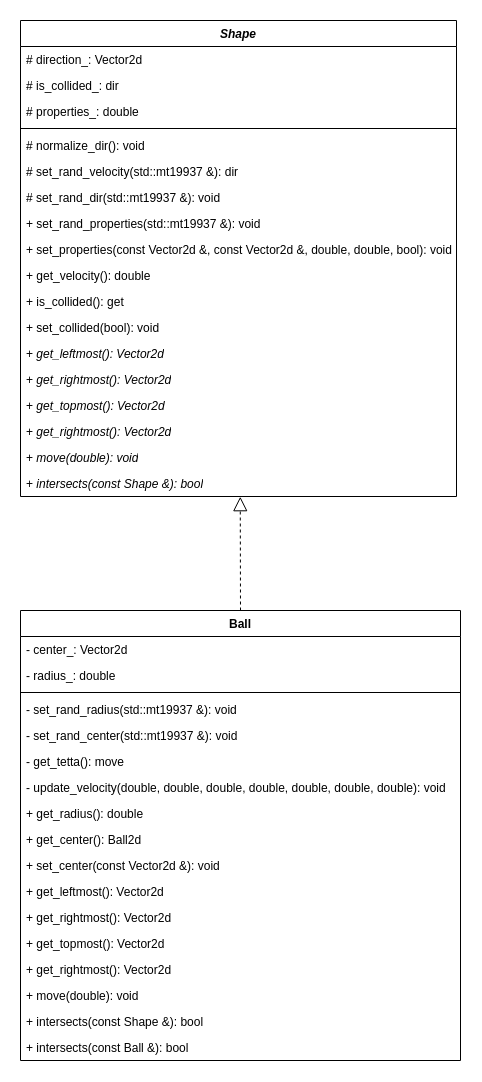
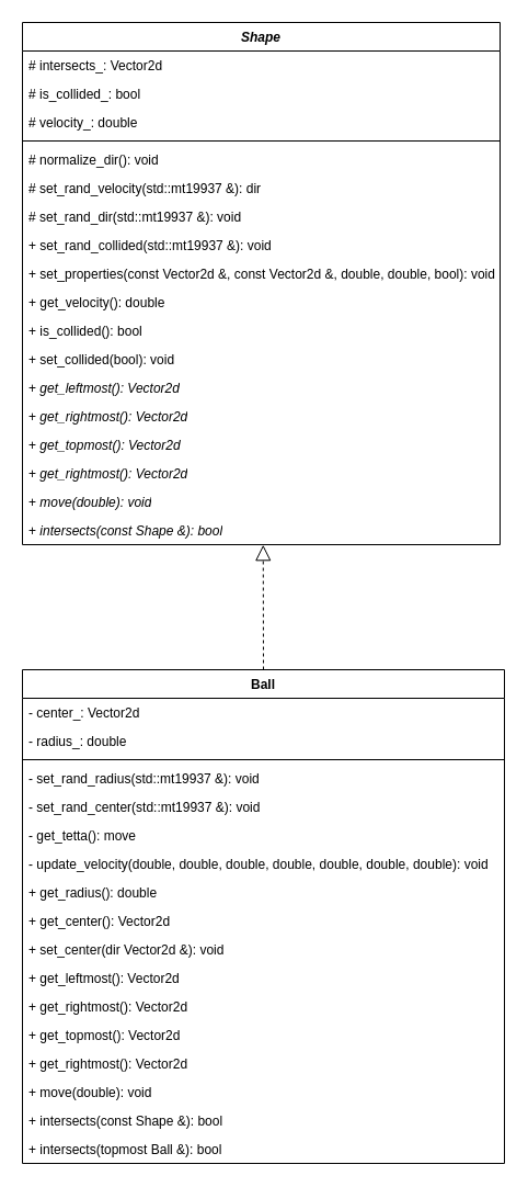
- <mxCell id="4" value="# direction_: Vector2d" style="text;strokeColor=none;fillColor=none;align=left;verticalAlign=top;spacingLeft=4;spacingRight=4;overflow=hidden;rotatable=0;points=[[0,0.5],[1,0.5]];portConstraint=eastwest;whiteSpace=wrap;html=1;" vertex="1" parent="3"><mxGeometry y="26" width="436" height="26" as="geometry" /></mxCell>
+ <mxCell id="4" value="# intersects_: Vector2d" style="text;strokeColor=none;fillColor=none;align=left;verticalAlign=top;spacingLeft=4;spacingRight=4;overflow=hidden;rotatable=0;points=[[0,0.5],[1,0.5]];portConstraint=eastwest;whiteSpace=wrap;html=1;" vertex="1" parent="3"><mxGeometry y="26" width="436" height="26" as="geometry" /></mxCell>
- <mxCell id="5" value="# is_collided_: dir" style="text;strokeColor=none;fillColor=none;align=left;verticalAlign=top;spacingLeft=4;spacingRight=4;overflow=hidden;rotatable=0;points=[[0,0.5],[1,0.5]];portConstraint=eastwest;whiteSpace=wrap;html=1;" vertex="1" parent="3"><mxGeometry y="52" width="436" height="26" as="geometry" /></mxCell>
+ <mxCell id="5" value="# is_collided_: bool" style="text;strokeColor=none;fillColor=none;align=left;verticalAlign=top;spacingLeft=4;spacingRight=4;overflow=hidden;rotatable=0;points=[[0,0.5],[1,0.5]];portConstraint=eastwest;whiteSpace=wrap;html=1;" vertex="1" parent="3"><mxGeometry y="52" width="436" height="26" as="geometry" /></mxCell>
- <mxCell id="6" value="# properties_: double" style="text;strokeColor=none;fillColor=none;align=left;verticalAlign=top;spacingLeft=4;spacingRight=4;overflow=hidden;rotatable=0;points=[[0,0.5],[1,0.5]];portConstraint=eastwest;whiteSpace=wrap;html=1;" vertex="1" parent="3"><mxGeometry y="78" width="436" height="26" as="geometry" /></mxCell>
+ <mxCell id="6" value="# velocity_: double" style="text;strokeColor=none;fillColor=none;align=left;verticalAlign=top;spacingLeft=4;spacingRight=4;overflow=hidden;rotatable=0;points=[[0,0.5],[1,0.5]];portConstraint=eastwest;whiteSpace=wrap;html=1;" vertex="1" parent="3"><mxGeometry y="78" width="436" height="26" as="geometry" /></mxCell>
- <mxCell id="11" value="+ set_rand_properties(std::mt19937 &amp;amp;): void" style="text;strokeColor=none;fillColor=none;align=left;verticalAlign=top;spacingLeft=4;spacingRight=4;overflow=hidden;rotatable=0;points=[[0,0.5],[1,0.5]];portConstraint=eastwest;whiteSpace=wrap;html=1;" vertex="1" parent="3"><mxGeometry y="190" width="436" height="26" as="geometry" /></mxCell>
+ <mxCell id="11" value="+ set_rand_collided(std::mt19937 &amp;amp;): void" style="text;strokeColor=none;fillColor=none;align=left;verticalAlign=top;spacingLeft=4;spacingRight=4;overflow=hidden;rotatable=0;points=[[0,0.5],[1,0.5]];portConstraint=eastwest;whiteSpace=wrap;html=1;" vertex="1" parent="3"><mxGeometry y="190" width="436" height="26" as="geometry" /></mxCell>
- <mxCell id="14" value="+ is_collided(): get" style="text;strokeColor=none;fillColor=none;align=left;verticalAlign=top;spacingLeft=4;spacingRight=4;overflow=hidden;rotatable=0;points=[[0,0.5],[1,0.5]];portConstraint=eastwest;whiteSpace=wrap;html=1;" vertex="1" parent="3"><mxGeometry y="268" width="436" height="26" as="geometry" /></mxCell>
+ <mxCell id="14" value="+ is_collided(): bool" style="text;strokeColor=none;fillColor=none;align=left;verticalAlign=top;spacingLeft=4;spacingRight=4;overflow=hidden;rotatable=0;points=[[0,0.5],[1,0.5]];portConstraint=eastwest;whiteSpace=wrap;html=1;" vertex="1" parent="3"><mxGeometry y="268" width="436" height="26" as="geometry" /></mxCell>
- <mxCell id="32" value="+ get_center(): Ball2d" style="text;strokeColor=none;fillColor=none;align=left;verticalAlign=top;spacingLeft=4;spacingRight=4;overflow=hidden;rotatable=0;points=[[0,0.5],[1,0.5]];portConstraint=eastwest;whiteSpace=wrap;html=1;" vertex="1" parent="23"><mxGeometry y="216" width="440" height="26" as="geometry" /></mxCell>
+ <mxCell id="32" value="+ get_center(): Vector2d" style="text;strokeColor=none;fillColor=none;align=left;verticalAlign=top;spacingLeft=4;spacingRight=4;overflow=hidden;rotatable=0;points=[[0,0.5],[1,0.5]];portConstraint=eastwest;whiteSpace=wrap;html=1;" vertex="1" parent="23"><mxGeometry y="216" width="440" height="26" as="geometry" /></mxCell>
- <mxCell id="33" value="+ set_center(const Vector2d &amp;amp;): void" style="text;strokeColor=none;fillColor=none;align=left;verticalAlign=top;spacingLeft=4;spacingRight=4;overflow=hidden;rotatable=0;points=[[0,0.5],[1,0.5]];portConstraint=eastwest;whiteSpace=wrap;html=1;" vertex="1" parent="23"><mxGeometry y="242" width="440" height="26" as="geometry" /></mxCell>
+ <mxCell id="33" value="+ set_center(dir Vector2d &amp;amp;): void" style="text;strokeColor=none;fillColor=none;align=left;verticalAlign=top;spacingLeft=4;spacingRight=4;overflow=hidden;rotatable=0;points=[[0,0.5],[1,0.5]];portConstraint=eastwest;whiteSpace=wrap;html=1;" vertex="1" parent="23"><mxGeometry y="242" width="440" height="26" as="geometry" /></mxCell>
- <mxCell id="40" value="+ intersects(const Ball &amp;amp;): bool" style="text;strokeColor=none;fillColor=none;align=left;verticalAlign=top;spacingLeft=4;spacingRight=4;overflow=hidden;rotatable=0;points=[[0,0.5],[1,0.5]];portConstraint=eastwest;whiteSpace=wrap;html=1;" vertex="1" parent="23"><mxGeometry y="424" width="440" height="26" as="geometry" /></mxCell>
+ <mxCell id="40" value="+ intersects(topmost Ball &amp;amp;): bool" style="text;strokeColor=none;fillColor=none;align=left;verticalAlign=top;spacingLeft=4;spacingRight=4;overflow=hidden;rotatable=0;points=[[0,0.5],[1,0.5]];portConstraint=eastwest;whiteSpace=wrap;html=1;" vertex="1" parent="23"><mxGeometry y="424" width="440" height="26" as="geometry" /></mxCell>
